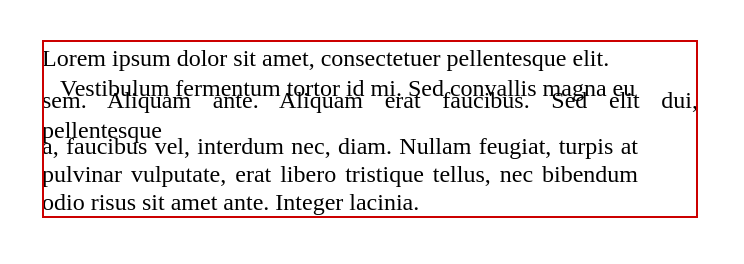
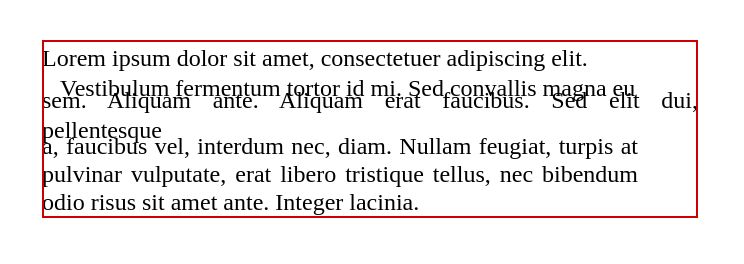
- <mxCell id="2" value="&lt;div style=&quot;text-align: justify;&quot;&gt;&lt;span style=&quot;background-color: initial;&quot;&gt;Lorem ipsum dolor sit amet, consectetuer pellentesque elit.&lt;/span&gt;&lt;/div&gt;&lt;div style=&quot;text-align: justify;&quot;&gt;&lt;span style=&quot;background-color: initial;&quot;&gt;&amp;nbsp; &amp;nbsp;Vestibulum fermentum tortor id mi. Sed convallis magna eu&lt;/span&gt;&lt;/div&gt;&lt;div style=&quot;text-align: justify;&quot;&gt;&lt;br&gt;&lt;/div&gt;&lt;div style=&quot;text-align: justify;&quot;&gt;&lt;span style=&quot;background-color: initial;&quot;&gt;a, faucibus vel, interdum nec, diam. Nullam feugiat,&amp;nbsp;&lt;/span&gt;&lt;span style=&quot;background-color: initial;&quot;&gt;turpis at pulvinar vulputate, erat libero tristique tellus, nec bibendum odio risus sit amet&amp;nbsp;&lt;/span&gt;&lt;span style=&quot;background-color: initial;&quot;&gt;ante. Integer lacinia.&lt;/span&gt;&lt;/div&gt;" style="text;html=1;strokeColor=none;fillColor=none;align=center;verticalAlign=middle;whiteSpace=wrap;rounded=0;fontFamily=Times New Roman;" vertex="1" parent="1"><mxGeometry x="20" y="20" width="300" height="90" as="geometry" /></mxCell>
+ <mxCell id="2" value="&lt;div style=&quot;text-align: justify;&quot;&gt;&lt;span style=&quot;background-color: initial;&quot;&gt;Lorem ipsum dolor sit amet, consectetuer adipiscing elit.&lt;/span&gt;&lt;/div&gt;&lt;div style=&quot;text-align: justify;&quot;&gt;&lt;span style=&quot;background-color: initial;&quot;&gt;&amp;nbsp; &amp;nbsp;Vestibulum fermentum tortor id mi. Sed convallis magna eu&lt;/span&gt;&lt;/div&gt;&lt;div style=&quot;text-align: justify;&quot;&gt;&lt;br&gt;&lt;/div&gt;&lt;div style=&quot;text-align: justify;&quot;&gt;&lt;span style=&quot;background-color: initial;&quot;&gt;a, faucibus vel, interdum nec, diam. Nullam feugiat,&amp;nbsp;&lt;/span&gt;&lt;span style=&quot;background-color: initial;&quot;&gt;turpis at pulvinar vulputate, erat libero tristique tellus, nec bibendum odio risus sit amet&amp;nbsp;&lt;/span&gt;&lt;span style=&quot;background-color: initial;&quot;&gt;ante. Integer lacinia.&lt;/span&gt;&lt;/div&gt;" style="text;html=1;strokeColor=none;fillColor=none;align=center;verticalAlign=middle;whiteSpace=wrap;rounded=0;fontFamily=Times New Roman;" vertex="1" parent="1"><mxGeometry x="20" y="20" width="300" height="90" as="geometry" /></mxCell>
